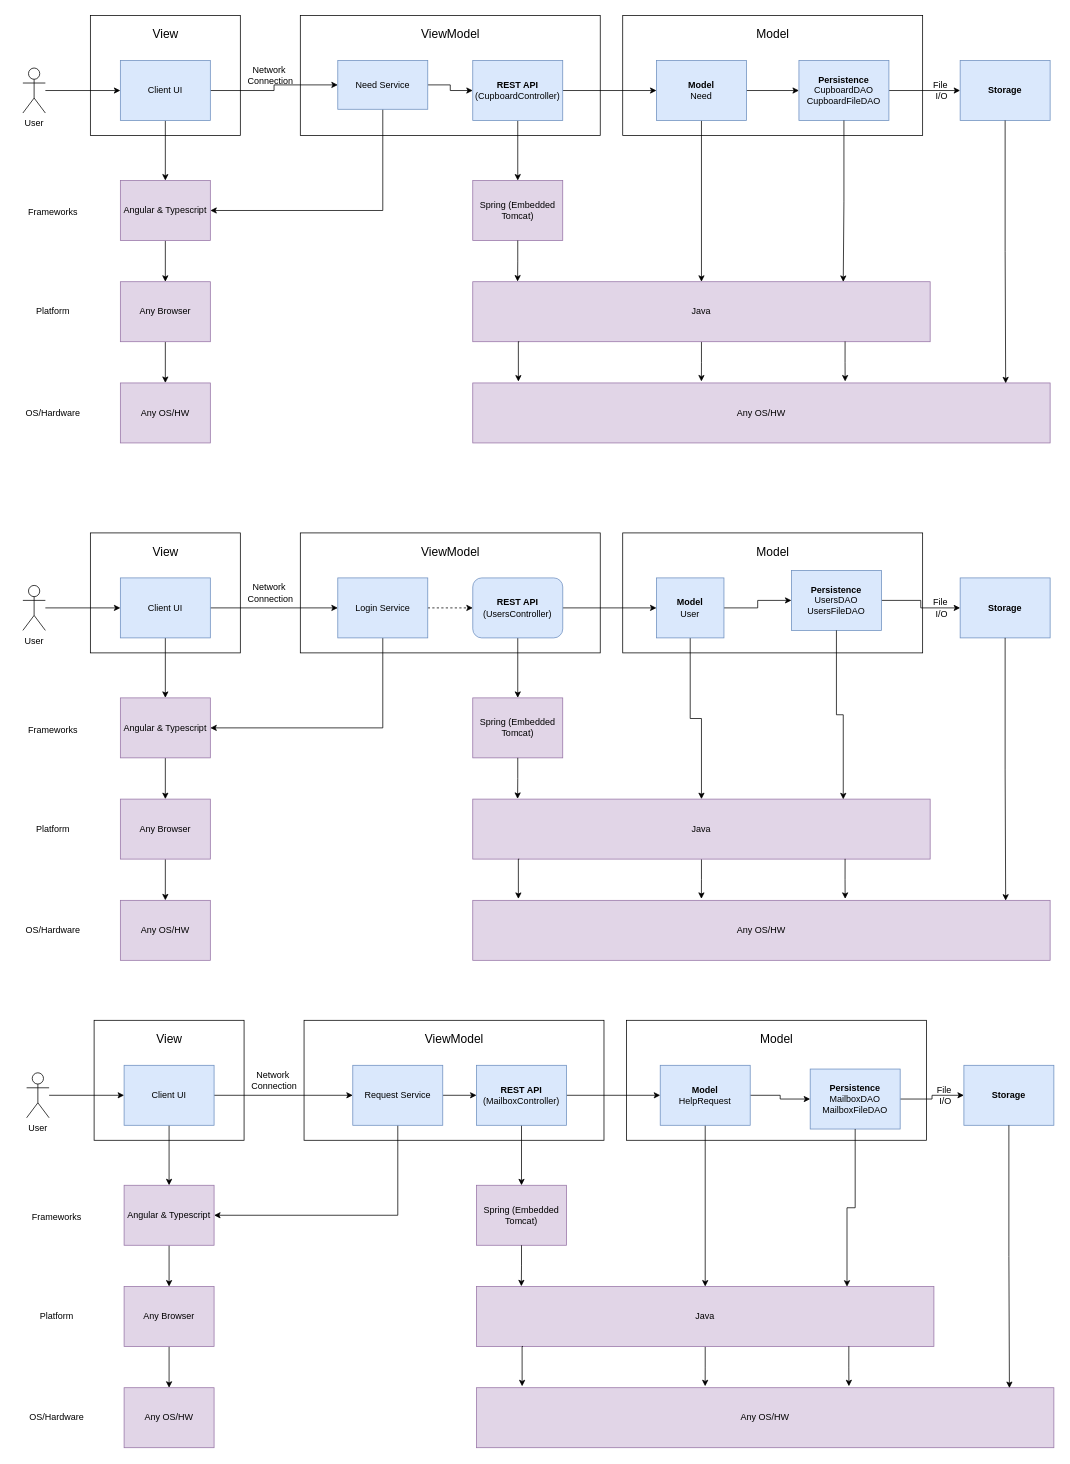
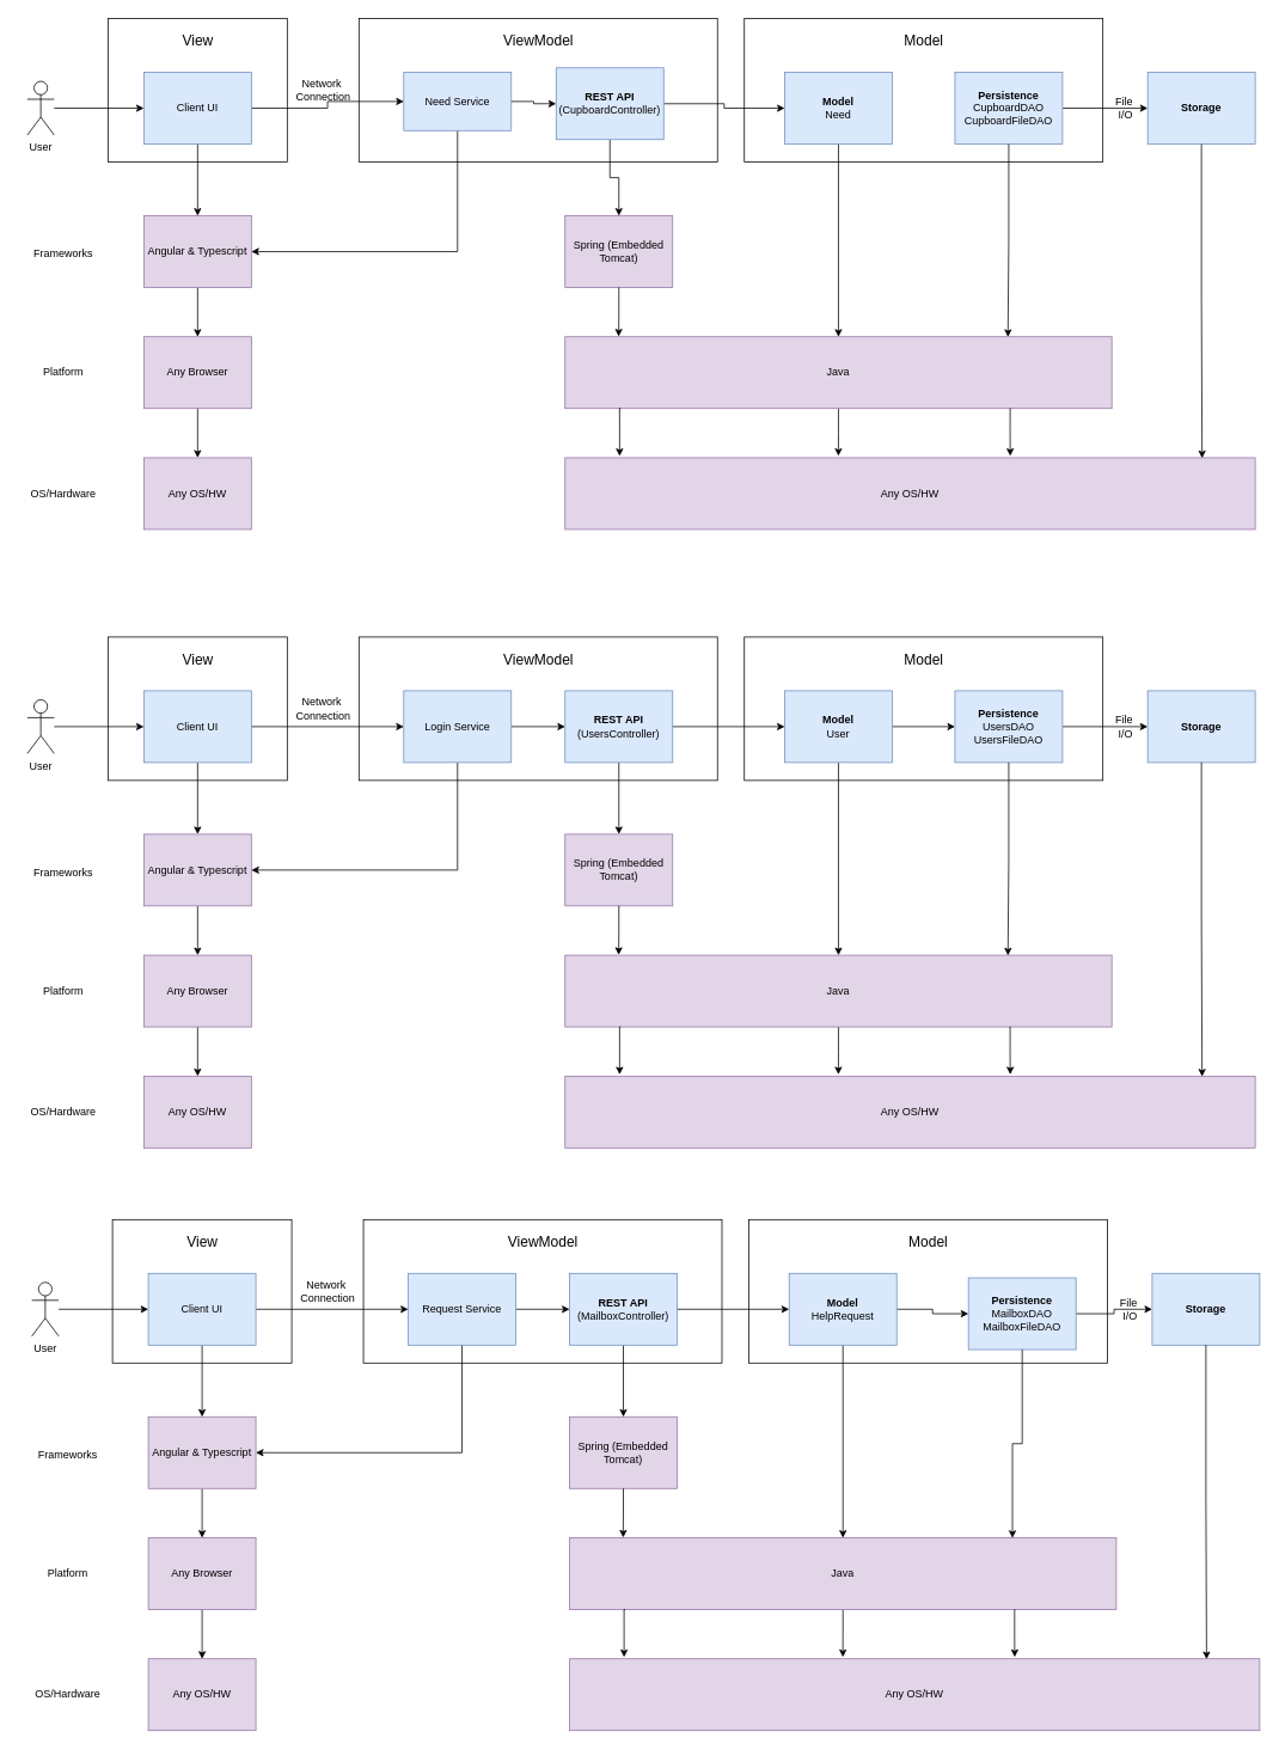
- <mxCell id="13" value="&lt;b&gt;REST API&lt;/b&gt;&lt;br&gt;(CupboardController)" style="rounded=0;whiteSpace=wrap;html=1;fillColor=#dae8fc;strokeColor=#6c8ebf;" vertex="1" parent="1"><mxGeometry x="630" y="80" width="120" height="80" as="geometry" /></mxCell>
+ <mxCell id="13" value="&lt;b&gt;REST API&lt;/b&gt;&lt;br&gt;(CupboardController)" style="rounded=0;whiteSpace=wrap;html=1;fillColor=#dae8fc;strokeColor=#6c8ebf;" vertex="1" parent="1"><mxGeometry x="620" y="75" width="120" height="80" as="geometry" /></mxCell>
- <mxCell id="21" style="edgeStyle=orthogonalEdgeStyle;rounded=0;orthogonalLoop=1;jettySize=auto;html=1;exitX=1;exitY=0.5;exitDx=0;exitDy=0;entryX=0;entryY=0.5;entryDx=0;entryDy=0;" edge="1" parent="1" source="22" target="32"><mxGeometry relative="1" as="geometry" /></mxCell>
- <mxCell id="74" value="&lt;b&gt;Persistence&lt;/b&gt;&lt;div&gt;UsersDAO&lt;br&gt;&lt;div&gt;UsersFileDAO&lt;/div&gt;&lt;/div&gt;" style="rounded=0;whiteSpace=wrap;html=1;fillColor=#dae8fc;strokeColor=#6c8ebf;" vertex="1" parent="1"><mxGeometry x="1055" y="760" width="120" height="80" as="geometry" /></mxCell>
+ <mxCell id="74" value="&lt;b&gt;Persistence&lt;/b&gt;&lt;div&gt;UsersDAO&lt;br&gt;&lt;div&gt;UsersFileDAO&lt;/div&gt;&lt;/div&gt;" style="rounded=0;whiteSpace=wrap;html=1;fillColor=#dae8fc;strokeColor=#6c8ebf;" vertex="1" parent="1"><mxGeometry x="1065" y="770" width="120" height="80" as="geometry" /></mxCell>
- <mxCell id="56" style="edgeStyle=orthogonalEdgeStyle;rounded=0;orthogonalLoop=1;jettySize=auto;html=1;exitX=1;exitY=0.5;exitDx=0;exitDy=0;entryX=0;entryY=0.5;entryDx=0;entryDy=0;dashed=1;" edge="1" parent="1" source="58" target="55"><mxGeometry relative="1" as="geometry" /></mxCell>
+ <mxCell id="56" style="edgeStyle=orthogonalEdgeStyle;rounded=0;orthogonalLoop=1;jettySize=auto;html=1;exitX=1;exitY=0.5;exitDx=0;exitDy=0;entryX=0;entryY=0.5;entryDx=0;entryDy=0;" edge="1" parent="1" source="58" target="55"><mxGeometry relative="1" as="geometry" /></mxCell>
- <mxCell id="55" value="&lt;b&gt;REST API&lt;/b&gt;&lt;br&gt;(UsersController)" style="whiteSpace=wrap;html=1;fillColor=#dae8fc;strokeColor=#6c8ebf;rounded=1;" vertex="1" parent="1"><mxGeometry x="630" y="770" width="120" height="80" as="geometry" /></mxCell>
+ <mxCell id="55" value="&lt;b&gt;REST API&lt;/b&gt;&lt;br&gt;(UsersController)" style="rounded=0;whiteSpace=wrap;html=1;fillColor=#dae8fc;strokeColor=#6c8ebf;" vertex="1" parent="1"><mxGeometry x="630" y="770" width="120" height="80" as="geometry" /></mxCell>
- <mxCell id="64" value="&lt;b&gt;Model&lt;/b&gt;&lt;br&gt;User" style="rounded=0;whiteSpace=wrap;html=1;fillColor=#dae8fc;strokeColor=#6c8ebf;" vertex="1" parent="1"><mxGeometry x="875" y="770" width="90" height="80" as="geometry" /></mxCell>
+ <mxCell id="64" value="&lt;b&gt;Model&lt;/b&gt;&lt;br&gt;User" style="rounded=0;whiteSpace=wrap;html=1;fillColor=#dae8fc;strokeColor=#6c8ebf;" vertex="1" parent="1"><mxGeometry x="875" y="770" width="120" height="80" as="geometry" /></mxCell>
- <mxCell id="100" value="Request Service" style="rounded=0;whiteSpace=wrap;html=1;fillColor=#dae8fc;strokeColor=#6c8ebf;" vertex="1" parent="1"><mxGeometry x="470" y="1420" width="120" height="80" as="geometry" /></mxCell>
+ <mxCell id="100" value="Request Service" style="rounded=0;whiteSpace=wrap;html=1;fillColor=#dae8fc;strokeColor=#6c8ebf;" vertex="1" parent="1"><mxGeometry x="455" y="1420" width="120" height="80" as="geometry" /></mxCell>
